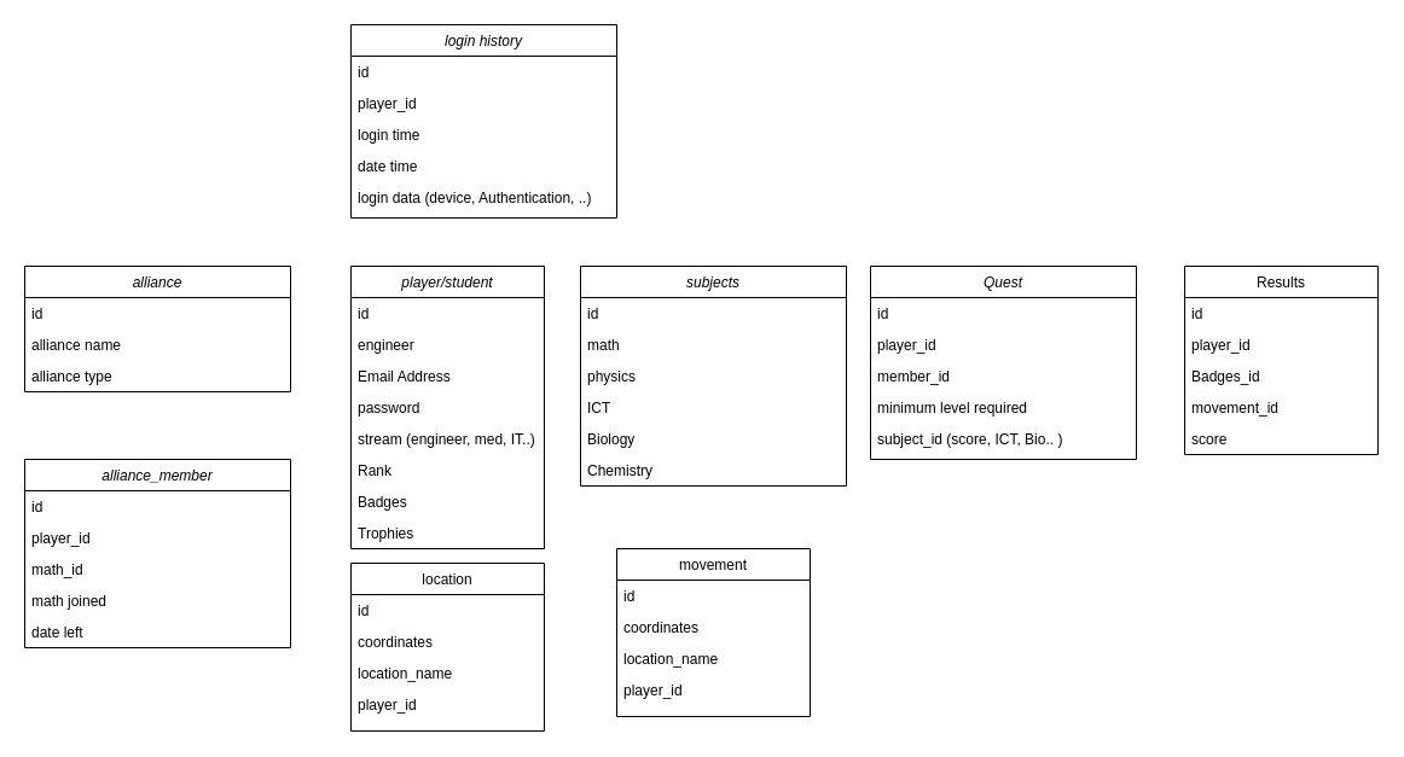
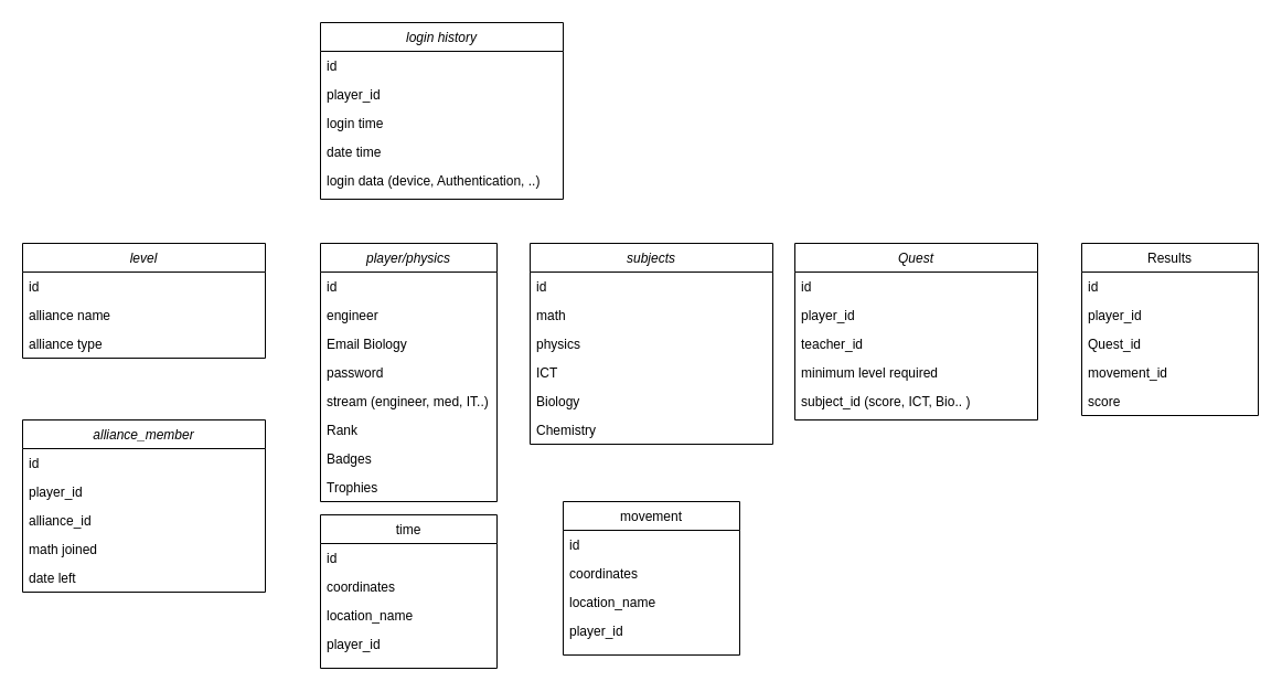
- <mxCell id="46" value="alliance" style="swimlane;fontStyle=2;align=center;verticalAlign=top;childLayout=stackLayout;horizontal=1;startSize=26;horizontalStack=0;resizeParent=1;resizeLast=0;collapsible=1;marginBottom=0;rounded=0;shadow=0;strokeWidth=1;" vertex="1" parent="1"><mxGeometry x="20" y="220" width="220" height="104" as="geometry"><mxRectangle x="230" y="140" width="160" height="26" as="alternateBounds" /></mxGeometry></mxCell>
+ <mxCell id="46" value="level" style="swimlane;fontStyle=2;align=center;verticalAlign=top;childLayout=stackLayout;horizontal=1;startSize=26;horizontalStack=0;resizeParent=1;resizeLast=0;collapsible=1;marginBottom=0;rounded=0;shadow=0;strokeWidth=1;" vertex="1" parent="1"><mxGeometry x="20" y="220" width="220" height="104" as="geometry"><mxRectangle x="230" y="140" width="160" height="26" as="alternateBounds" /></mxGeometry></mxCell>
- <mxCell id="2" value="player/student" style="swimlane;fontStyle=2;align=center;verticalAlign=top;childLayout=stackLayout;horizontal=1;startSize=26;horizontalStack=0;resizeParent=1;resizeLast=0;collapsible=1;marginBottom=0;rounded=0;shadow=0;strokeWidth=1;" parent="1" vertex="1"><mxGeometry x="290" y="220" width="160" height="234" as="geometry"><mxRectangle x="230" y="140" width="160" height="26" as="alternateBounds" /></mxGeometry></mxCell>
+ <mxCell id="2" value="player/physics" style="swimlane;fontStyle=2;align=center;verticalAlign=top;childLayout=stackLayout;horizontal=1;startSize=26;horizontalStack=0;resizeParent=1;resizeLast=0;collapsible=1;marginBottom=0;rounded=0;shadow=0;strokeWidth=1;" parent="1" vertex="1"><mxGeometry x="290" y="220" width="160" height="234" as="geometry"><mxRectangle x="230" y="140" width="160" height="26" as="alternateBounds" /></mxGeometry></mxCell>
- <mxCell id="5" value="Email Address" style="text;align=left;verticalAlign=top;spacingLeft=4;spacingRight=4;overflow=hidden;rotatable=0;points=[[0,0.5],[1,0.5]];portConstraint=eastwest;rounded=0;shadow=0;html=0;" parent="2" vertex="1"><mxGeometry y="78" width="160" height="26" as="geometry" /></mxCell>
+ <mxCell id="5" value="Email Biology" style="text;align=left;verticalAlign=top;spacingLeft=4;spacingRight=4;overflow=hidden;rotatable=0;points=[[0,0.5],[1,0.5]];portConstraint=eastwest;rounded=0;shadow=0;html=0;" parent="2" vertex="1"><mxGeometry y="78" width="160" height="26" as="geometry" /></mxCell>
- <mxCell id="25" value="member_id" style="text;align=left;verticalAlign=top;spacingLeft=4;spacingRight=4;overflow=hidden;rotatable=0;points=[[0,0.5],[1,0.5]];portConstraint=eastwest;" vertex="1" parent="22"><mxGeometry y="78" width="220" height="26" as="geometry" /></mxCell>
+ <mxCell id="25" value="teacher_id" style="text;align=left;verticalAlign=top;spacingLeft=4;spacingRight=4;overflow=hidden;rotatable=0;points=[[0,0.5],[1,0.5]];portConstraint=eastwest;" vertex="1" parent="22"><mxGeometry y="78" width="220" height="26" as="geometry" /></mxCell>
- <mxCell id="38" value="Badges_id" style="text;align=left;verticalAlign=top;spacingLeft=4;spacingRight=4;overflow=hidden;rotatable=0;points=[[0,0.5],[1,0.5]];portConstraint=eastwest;" vertex="1" parent="35"><mxGeometry y="78" width="160" height="26" as="geometry" /></mxCell>
+ <mxCell id="38" value="Quest_id" style="text;align=left;verticalAlign=top;spacingLeft=4;spacingRight=4;overflow=hidden;rotatable=0;points=[[0,0.5],[1,0.5]];portConstraint=eastwest;" vertex="1" parent="35"><mxGeometry y="78" width="160" height="26" as="geometry" /></mxCell>
- <mxCell id="53" value="math_id" style="text;align=left;verticalAlign=top;spacingLeft=4;spacingRight=4;overflow=hidden;rotatable=0;points=[[0,0.5],[1,0.5]];portConstraint=eastwest;" vertex="1" parent="50"><mxGeometry y="78" width="220" height="26" as="geometry" /></mxCell>
+ <mxCell id="53" value="alliance_id" style="text;align=left;verticalAlign=top;spacingLeft=4;spacingRight=4;overflow=hidden;rotatable=0;points=[[0,0.5],[1,0.5]];portConstraint=eastwest;" vertex="1" parent="50"><mxGeometry y="78" width="220" height="26" as="geometry" /></mxCell>
- <mxCell id="11" value="location" style="swimlane;fontStyle=0;align=center;verticalAlign=top;childLayout=stackLayout;horizontal=1;startSize=26;horizontalStack=0;resizeParent=1;resizeLast=0;collapsible=1;marginBottom=0;rounded=0;shadow=0;strokeWidth=1;" parent="1" vertex="1"><mxGeometry x="290" y="466" width="160" height="139" as="geometry"><mxRectangle x="380" y="14" width="160" height="26" as="alternateBounds" /></mxGeometry></mxCell>
+ <mxCell id="11" value="time" style="swimlane;fontStyle=0;align=center;verticalAlign=top;childLayout=stackLayout;horizontal=1;startSize=26;horizontalStack=0;resizeParent=1;resizeLast=0;collapsible=1;marginBottom=0;rounded=0;shadow=0;strokeWidth=1;" parent="1" vertex="1"><mxGeometry x="290" y="466" width="160" height="139" as="geometry"><mxRectangle x="380" y="14" width="160" height="26" as="alternateBounds" /></mxGeometry></mxCell>
